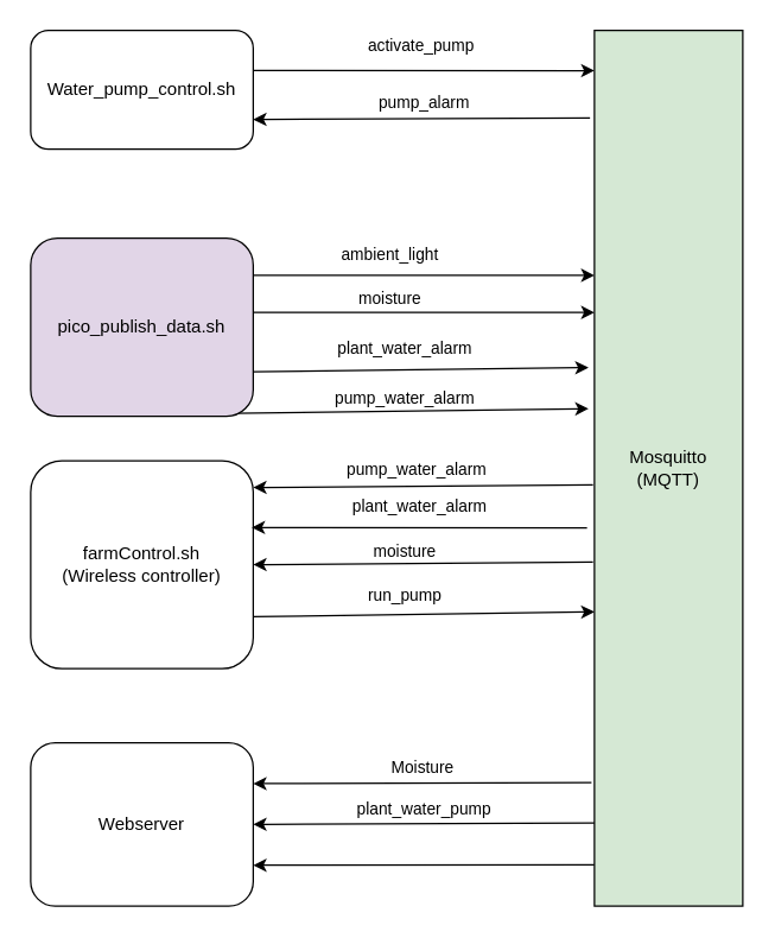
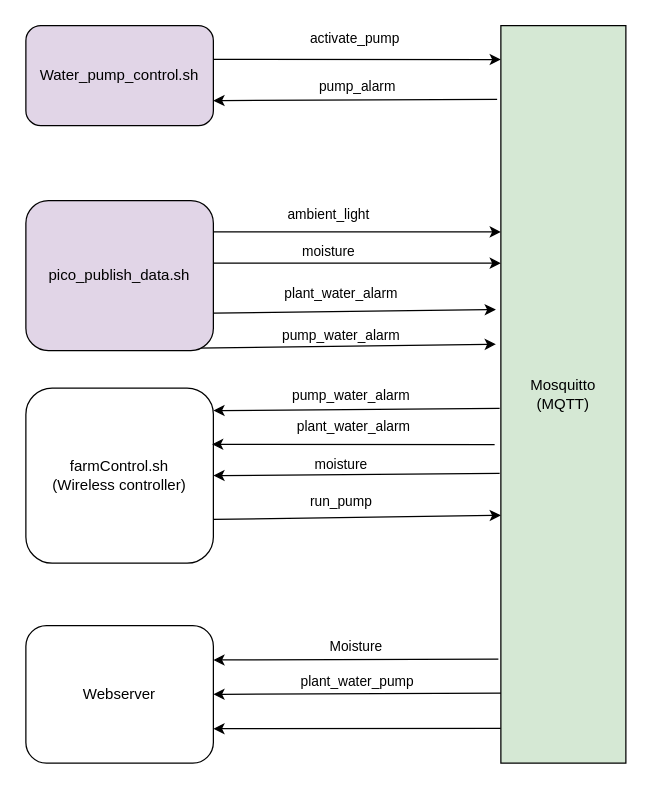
- <mxCell id="4" value="Water_pump_control.sh&lt;br&gt;" style="rounded=1;whiteSpace=wrap;html=1;" vertex="1" parent="1"><mxGeometry x="20" y="20" width="150" height="80" as="geometry" /></mxCell>
+ <mxCell id="4" value="Water_pump_control.sh&lt;br&gt;" style="rounded=1;whiteSpace=wrap;html=1;fillColor=#e1d5e7;" vertex="1" parent="1"><mxGeometry x="20" y="20" width="150" height="80" as="geometry" /></mxCell>
